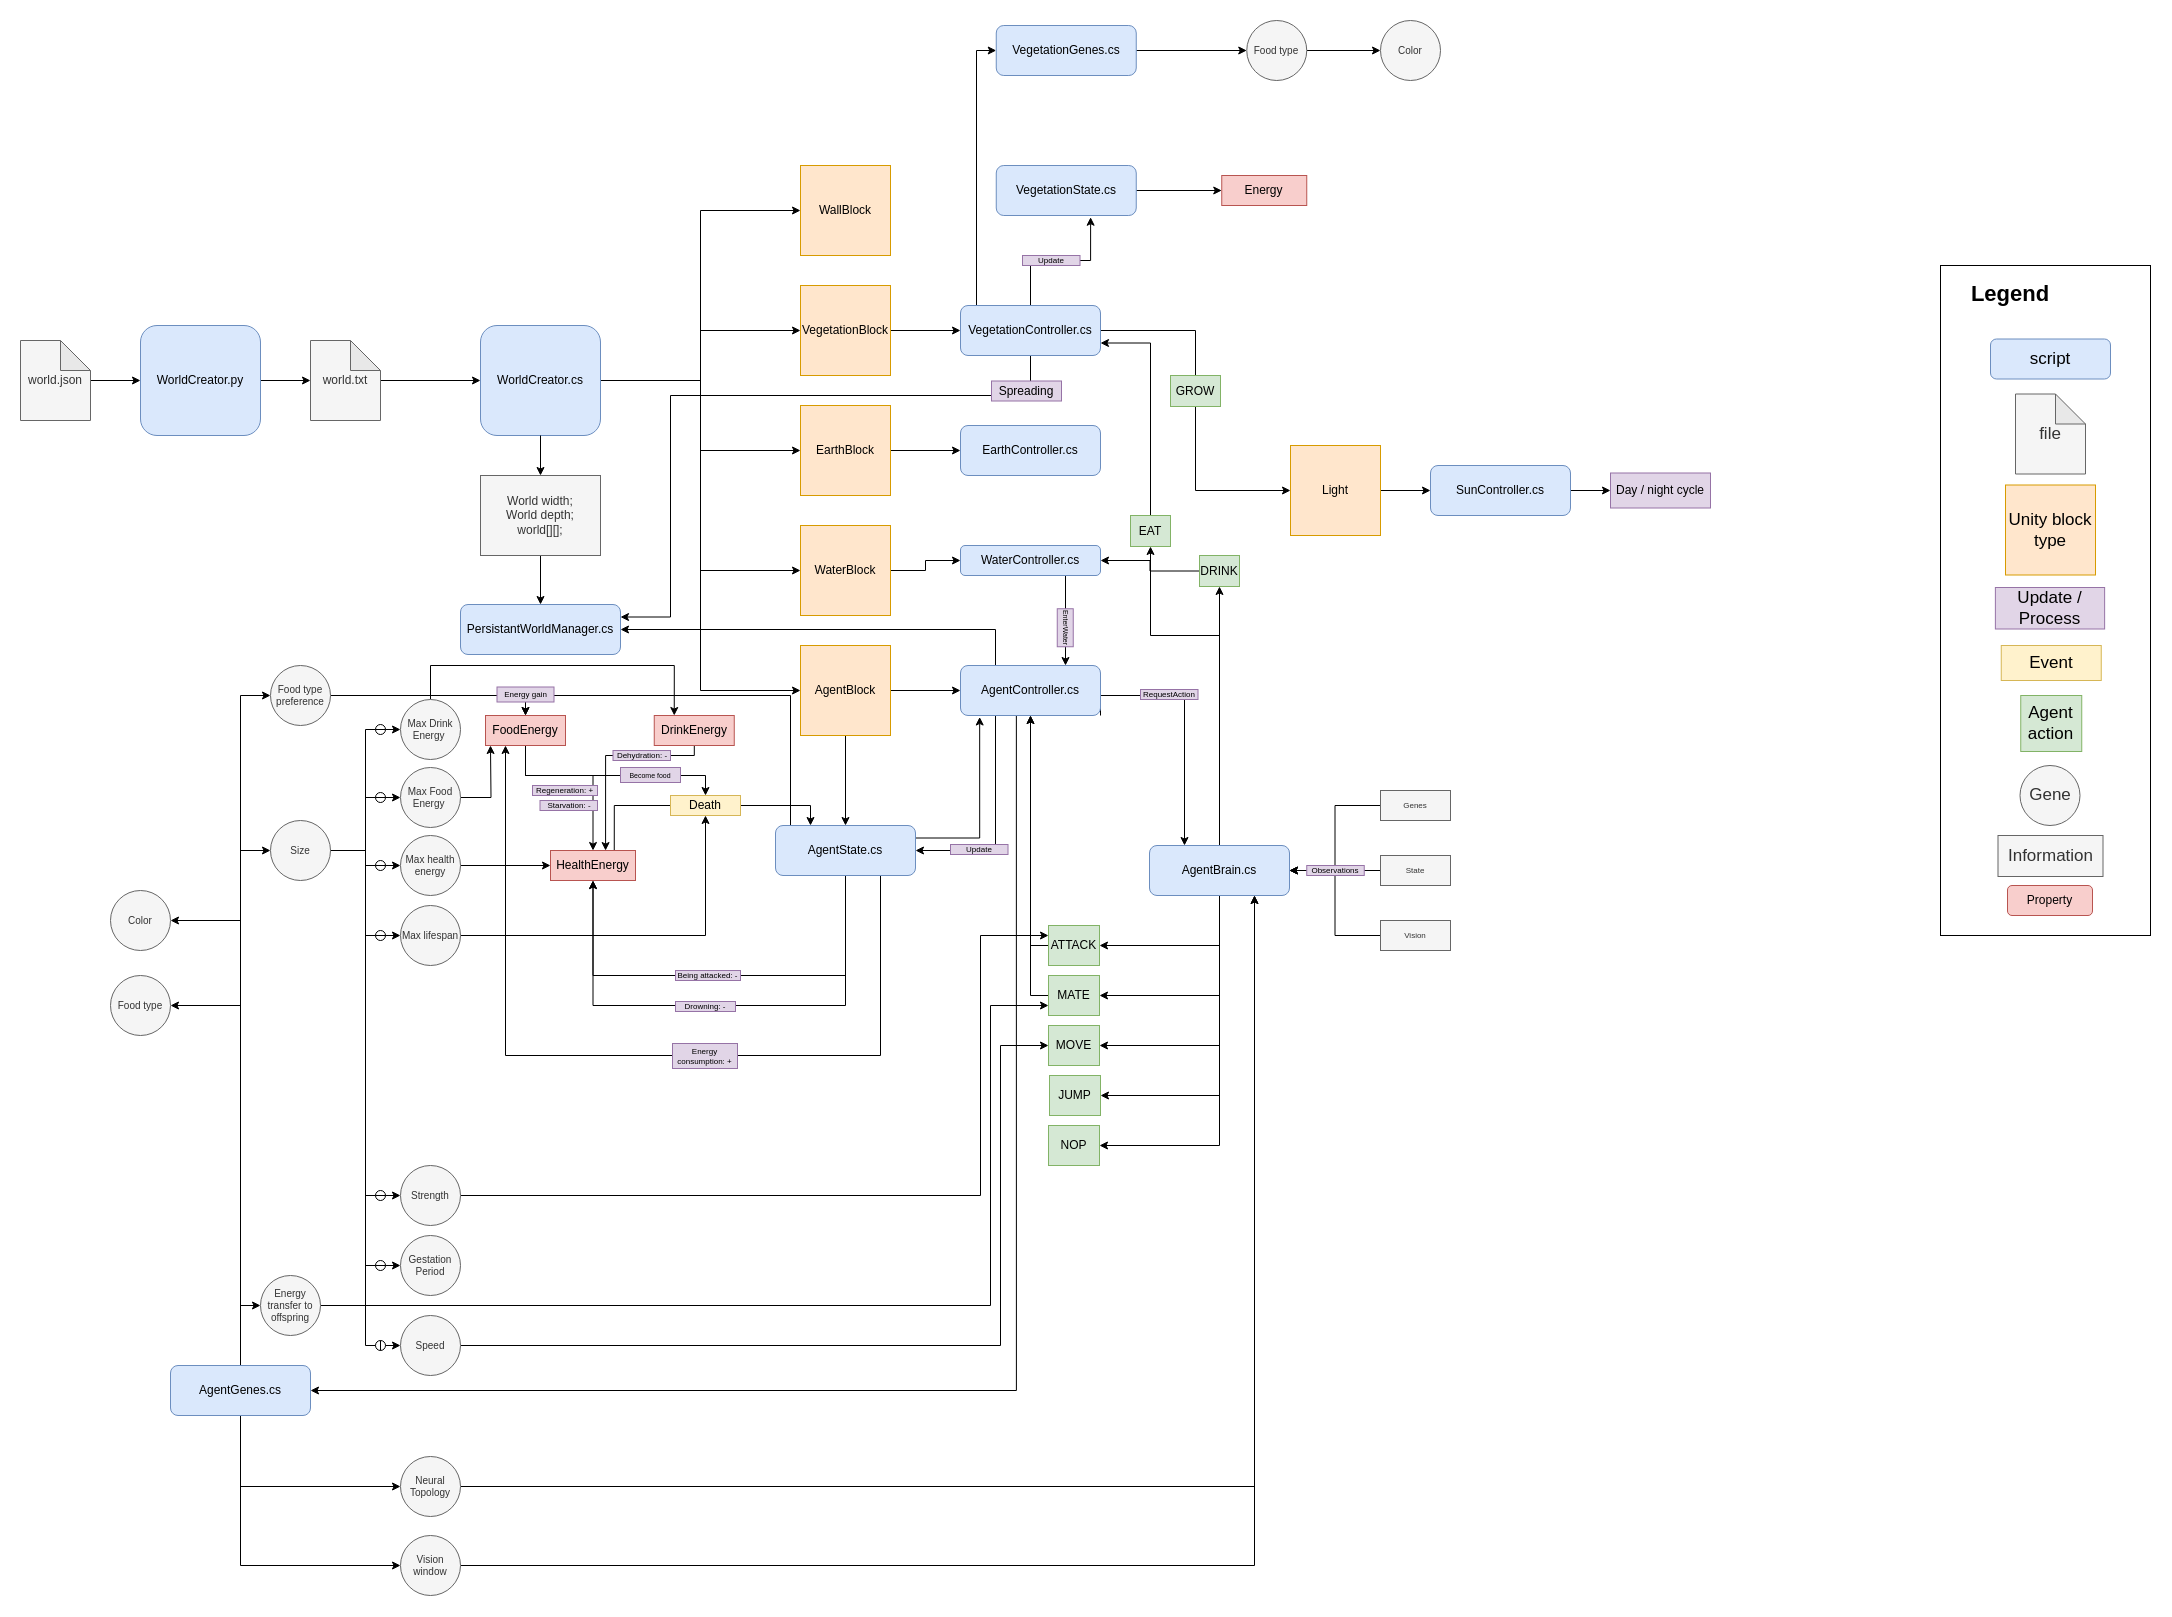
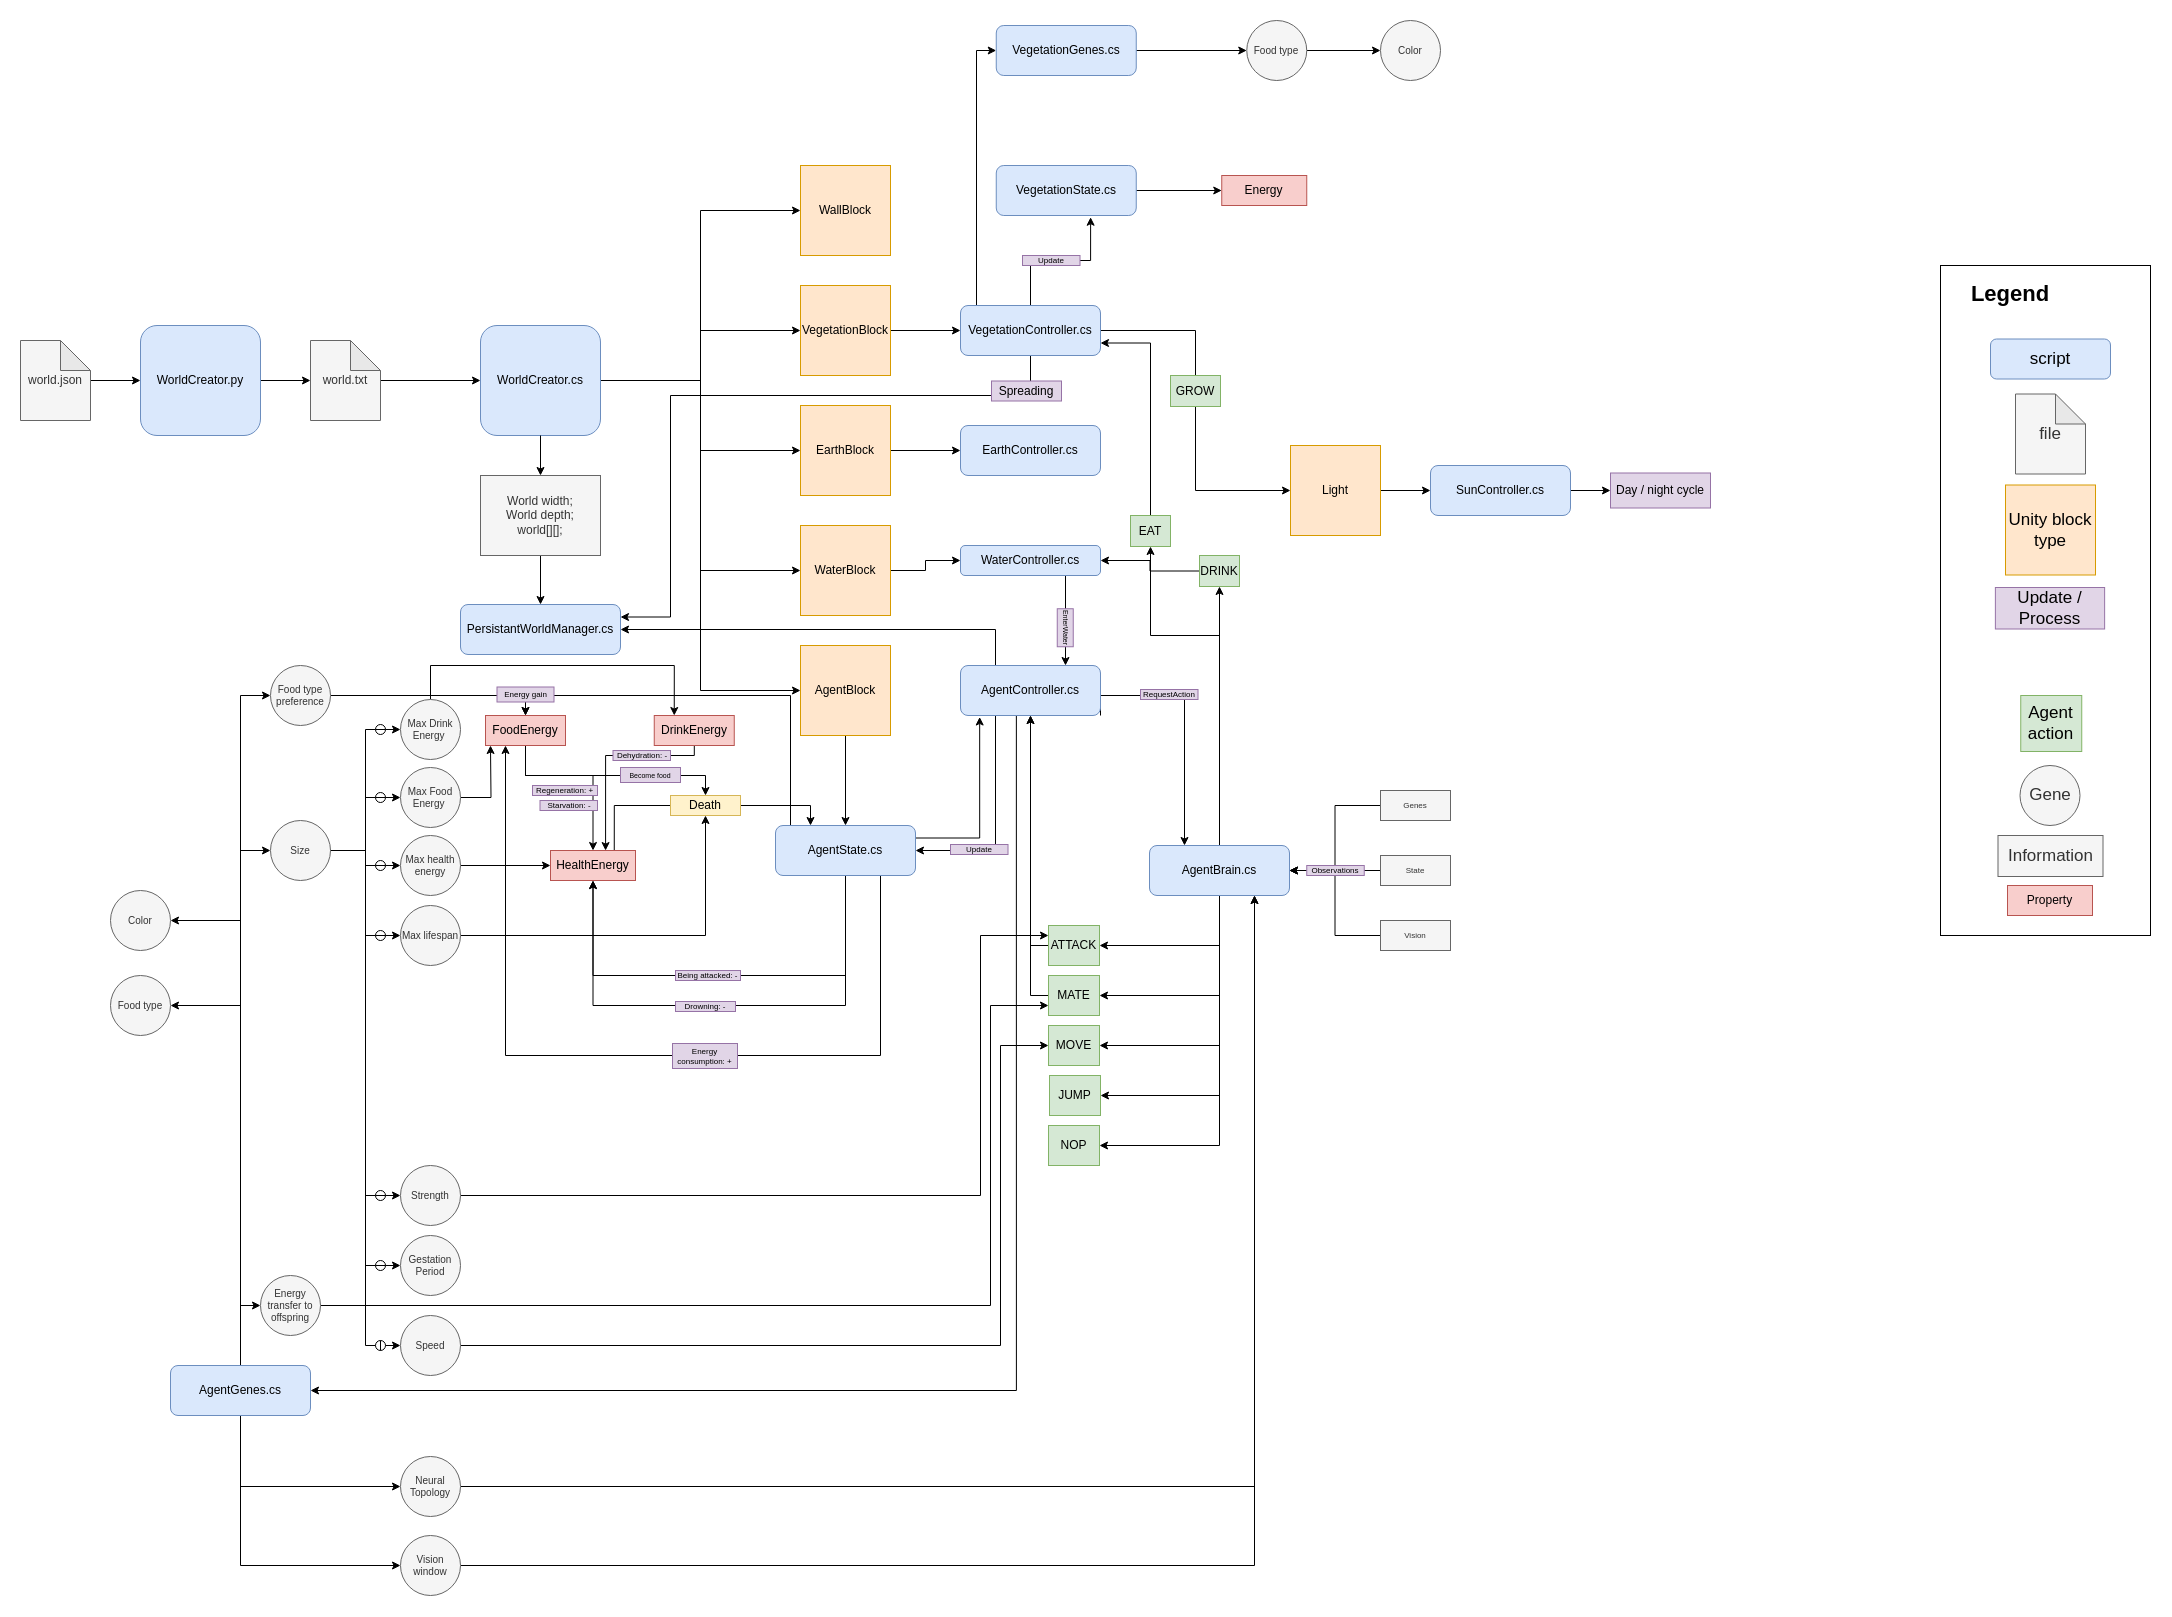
- <mxCell id="166" value="&lt;font style=&quot;font-size: 17px&quot;&gt;Event&lt;/font&gt;" style="rounded=0;whiteSpace=wrap;html=1;fillColor=#fff2cc;strokeColor=#d6b656;fontSize=8;" vertex="1" parent="157"><mxGeometry x="60.75" y="380" width="100" height="35" as="geometry" /></mxCell>
- <mxCell id="24" style="edgeStyle=orthogonalEdgeStyle;rounded=0;orthogonalLoop=1;jettySize=auto;html=1;entryX=0;entryY=0.5;entryDx=0;entryDy=0;" edge="1" parent="1" source="26" target="39"><mxGeometry relative="1" as="geometry" /></mxCell>
- <mxCell id="168" value="Property" style="whiteSpace=wrap;html=1;fillColor=#f8cecc;strokeColor=#b85450;rounded=1;" vertex="1" parent="157"><mxGeometry x="67" y="620" width="85" height="30" as="geometry" /></mxCell>
+ <mxCell id="168" value="Property" style="rounded=0;whiteSpace=wrap;html=1;fillColor=#f8cecc;strokeColor=#b85450;" vertex="1" parent="157"><mxGeometry x="67" y="620" width="85" height="30" as="geometry" /></mxCell>
